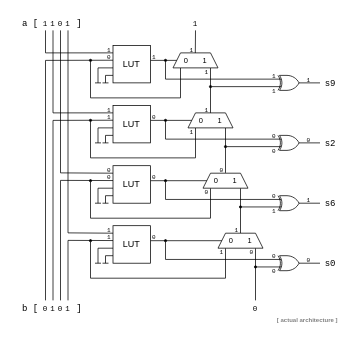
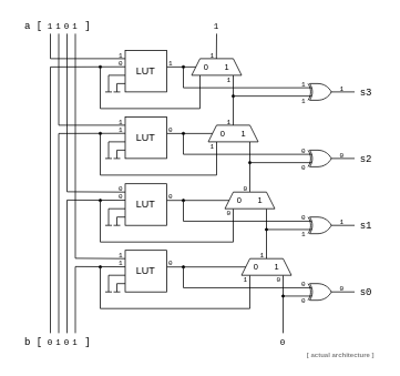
- <mxCell id="58" value="&lt;font face=&quot;Courier New&quot;&gt;s9&lt;/font&gt;" style="text;html=1;strokeColor=none;fillColor=none;align=center;verticalAlign=middle;whiteSpace=wrap;rounded=0;" parent="1" vertex="1"><mxGeometry x="430" y="100" width="20" height="20" as="geometry" /></mxCell>
+ <mxCell id="58" value="&lt;font face=&quot;Courier New&quot;&gt;s3&lt;/font&gt;" style="text;html=1;strokeColor=none;fillColor=none;align=center;verticalAlign=middle;whiteSpace=wrap;rounded=0;" parent="1" vertex="1"><mxGeometry x="430" y="100" width="20" height="20" as="geometry" /></mxCell>
- <mxCell id="56" value="&lt;font face=&quot;Courier New&quot;&gt;s6&lt;/font&gt;" style="text;html=1;strokeColor=none;fillColor=none;align=center;verticalAlign=middle;whiteSpace=wrap;rounded=0;" parent="1" vertex="1"><mxGeometry x="430" y="260.43" width="20" height="20" as="geometry" /></mxCell>
+ <mxCell id="56" value="&lt;font face=&quot;Courier New&quot;&gt;s1&lt;/font&gt;" style="text;html=1;strokeColor=none;fillColor=none;align=center;verticalAlign=middle;whiteSpace=wrap;rounded=0;" parent="1" vertex="1"><mxGeometry x="430" y="260.43" width="20" height="20" as="geometry" /></mxCell>
